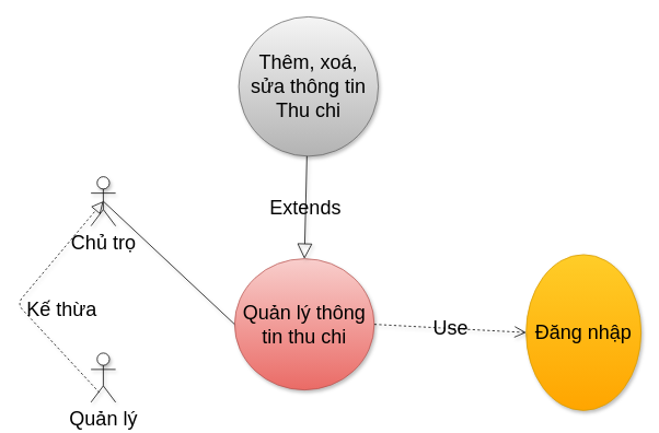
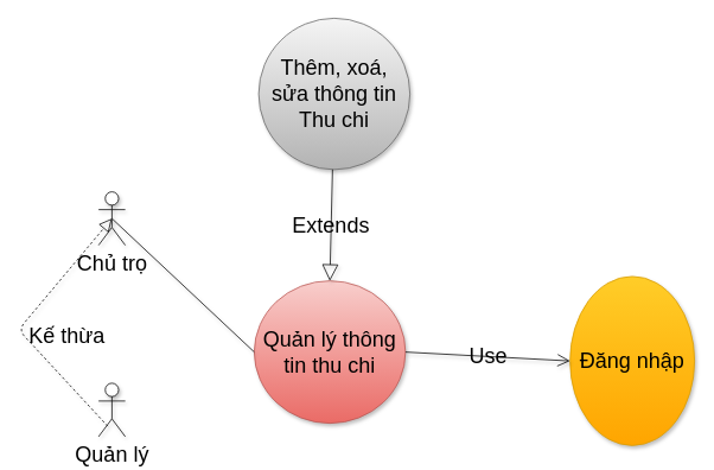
- <mxCell id="10" value="Use" style="endArrow=open;endSize=12;dashed=1;html=1;fontSize=24;exitX=1;exitY=0.5;exitDx=0;exitDy=0;entryX=0;entryY=0.5;entryDx=0;entryDy=0;labelBackgroundColor=none;shadow=1;" edge="1" parent="1" source="4" target="6"><mxGeometry width="160" relative="1" as="geometry"><mxPoint x="10" y="540" as="sourcePoint" /><mxPoint x="170" y="540" as="targetPoint" /></mxGeometry></mxCell>
+ <mxCell id="10" value="Use" style="endArrow=open;endSize=12;dashed=0;html=1;fontSize=24;exitX=1;exitY=0.5;exitDx=0;exitDy=0;entryX=0;entryY=0.5;entryDx=0;entryDy=0;labelBackgroundColor=none;shadow=1;" edge="1" parent="1" source="4" target="6"><mxGeometry width="160" relative="1" as="geometry"><mxPoint x="10" y="540" as="sourcePoint" /><mxPoint x="170" y="540" as="targetPoint" /></mxGeometry></mxCell>
